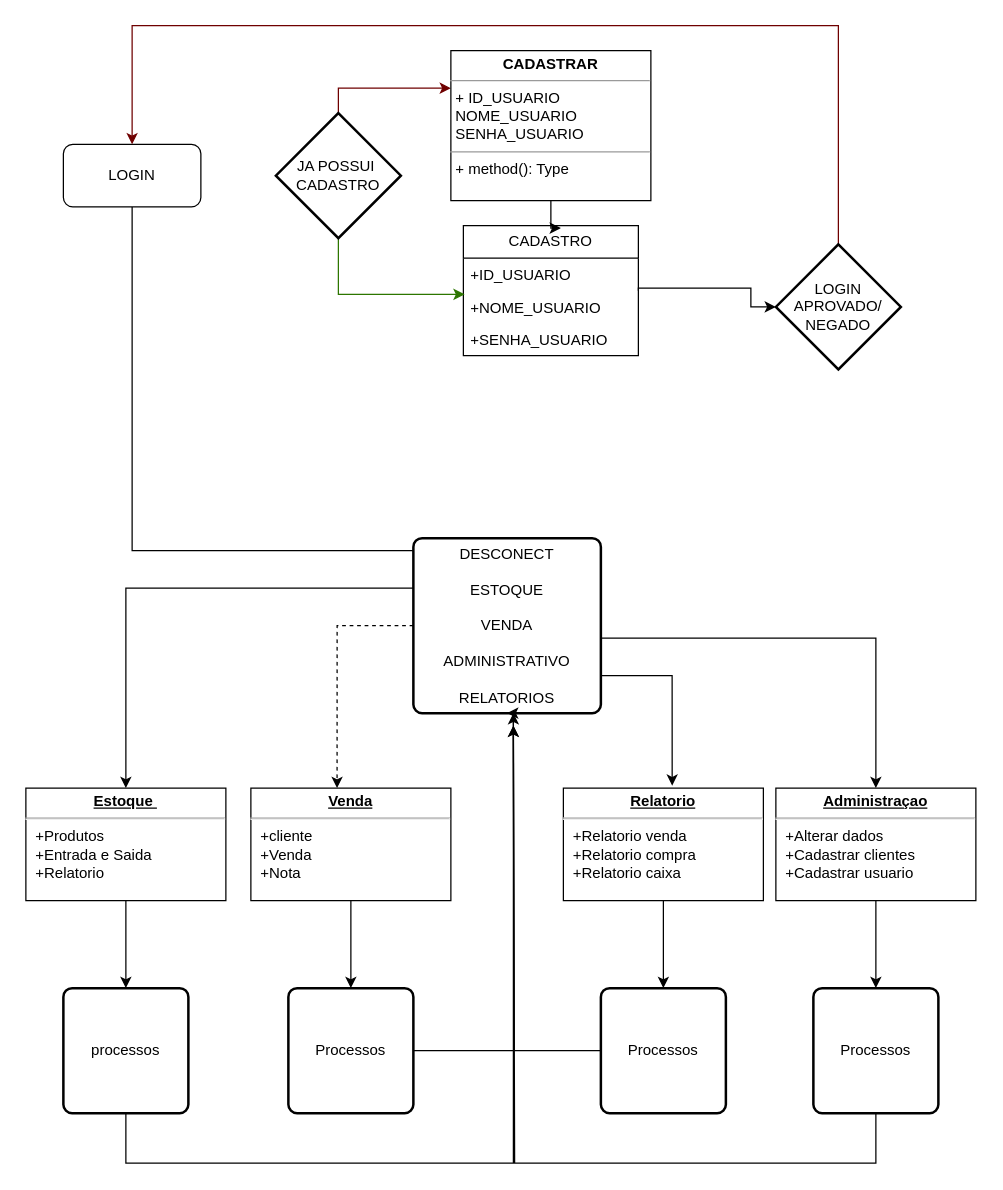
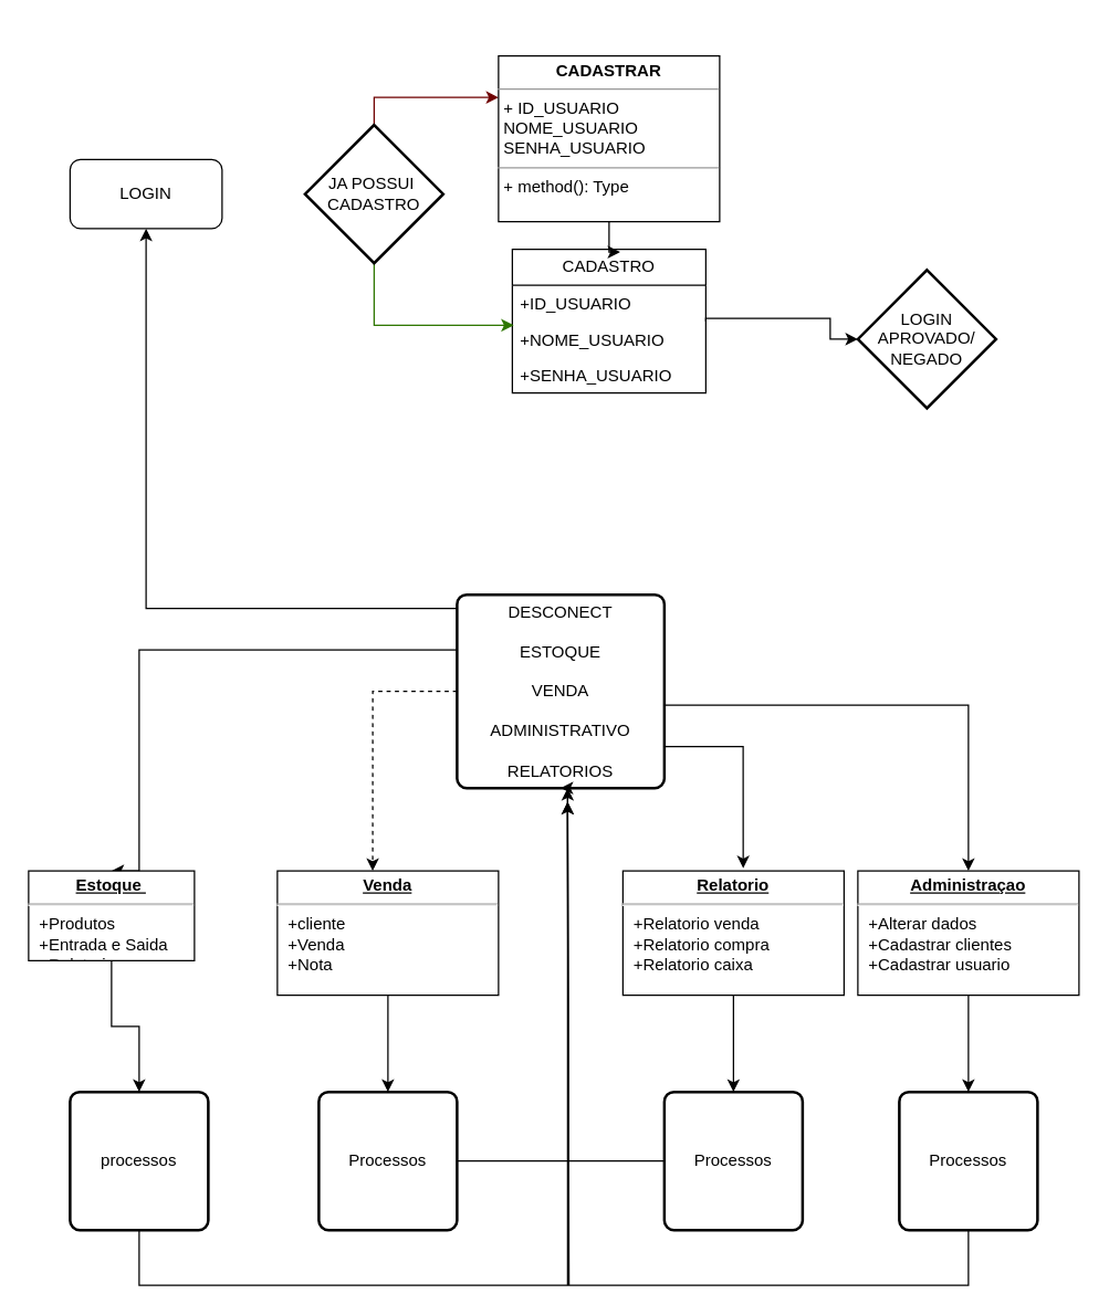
- <mxCell id="12" style="edgeStyle=orthogonalEdgeStyle;rounded=0;orthogonalLoop=1;jettySize=auto;html=1;fillColor=#a20025;strokeColor=#6F0000;" edge="1" parent="1" source="13" target="2"><mxGeometry relative="1" as="geometry"><Array as="points"><mxPoint x="670" y="20" /><mxPoint x="105" y="20" /></Array></mxGeometry></mxCell>
- <mxCell id="19" style="edgeStyle=orthogonalEdgeStyle;rounded=0;orthogonalLoop=1;jettySize=auto;html=1;entryX=0.5;entryY=1;entryDx=0;entryDy=0;endArrow=none;" edge="1" parent="1" source="20" target="2"><mxGeometry relative="1" as="geometry"><mxPoint x="100" y="190" as="targetPoint" /><Array as="points"><mxPoint x="105" y="440" /></Array></mxGeometry></mxCell>
+ <mxCell id="19" style="edgeStyle=orthogonalEdgeStyle;rounded=0;orthogonalLoop=1;jettySize=auto;html=1;entryX=0.5;entryY=1;entryDx=0;entryDy=0;" edge="1" parent="1" source="20" target="2"><mxGeometry relative="1" as="geometry"><mxPoint x="100" y="190" as="targetPoint" /><Array as="points"><mxPoint x="105" y="440" /></Array></mxGeometry></mxCell>
- <mxCell id="22" value="&lt;p style=&quot;margin:0px;margin-top:4px;text-align:center;text-decoration:underline;&quot;&gt;&lt;b&gt;Estoque&amp;nbsp;&lt;/b&gt;&lt;/p&gt;&lt;hr&gt;&lt;p style=&quot;margin:0px;margin-left:8px;&quot;&gt;+Produtos&lt;br&gt;+Entrada e Saida&lt;br&gt;+Relatorio&lt;/p&gt;" style="verticalAlign=top;align=left;overflow=fill;fontSize=12;fontFamily=Helvetica;html=1;whiteSpace=wrap;" vertex="1" parent="1"><mxGeometry x="20" y="630" width="160" height="90" as="geometry" /></mxCell>
+ <mxCell id="22" value="&lt;p style=&quot;margin:0px;margin-top:4px;text-align:center;text-decoration:underline;&quot;&gt;&lt;b&gt;Estoque&amp;nbsp;&lt;/b&gt;&lt;/p&gt;&lt;hr&gt;&lt;p style=&quot;margin:0px;margin-left:8px;&quot;&gt;+Produtos&lt;br&gt;+Entrada e Saida&lt;br&gt;+Relatorio&lt;/p&gt;" style="verticalAlign=top;align=left;overflow=fill;fontSize=12;fontFamily=Helvetica;html=1;whiteSpace=wrap;" vertex="1" parent="1"><mxGeometry x="20" y="630" width="120" height="65" as="geometry" /></mxCell>
